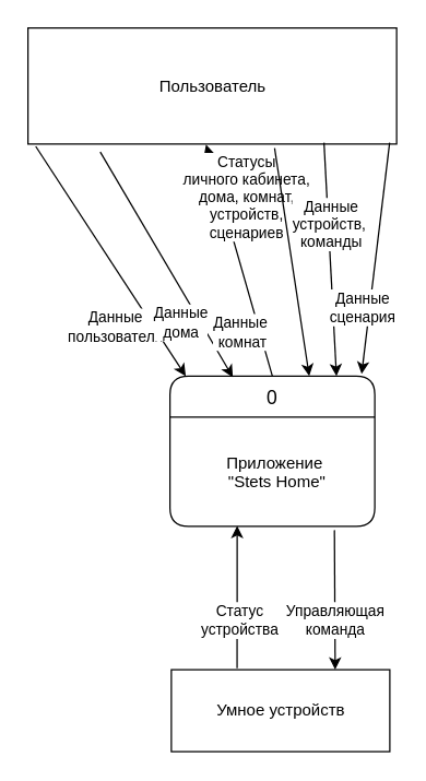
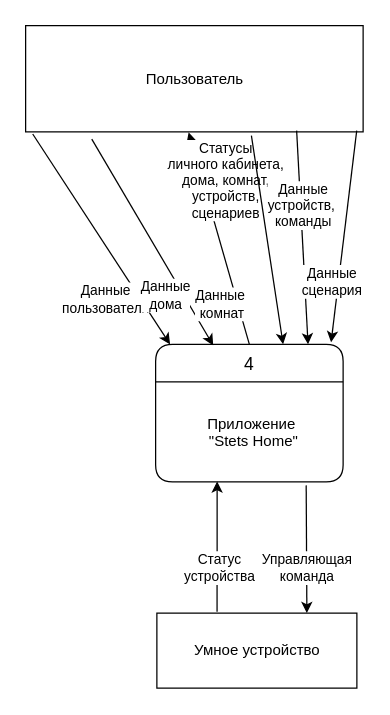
- <mxCell id="4" value="0" style="swimlane;childLayout=stackLayout;horizontal=1;startSize=30;horizontalStack=0;rounded=1;fontSize=14;fontStyle=0;strokeWidth=1;resizeParent=0;resizeLast=1;shadow=0;dashed=0;align=center;fillColor=#FFFFFF;" parent="1" vertex="1"><mxGeometry x="124" y="275" width="150" height="110" as="geometry" /></mxCell>
+ <mxCell id="4" value="4" style="swimlane;childLayout=stackLayout;horizontal=1;startSize=30;horizontalStack=0;rounded=1;fontSize=14;fontStyle=0;strokeWidth=1;resizeParent=0;resizeLast=1;shadow=0;dashed=0;align=center;fillColor=#FFFFFF;" parent="1" vertex="1"><mxGeometry x="124" y="275" width="150" height="110" as="geometry" /></mxCell>
- <mxCell id="2" value="Умное устройств" style="html=1;dashed=0;whitespace=wrap;" parent="1" vertex="1"><mxGeometry x="125" y="490" width="160" height="60" as="geometry" /></mxCell>
+ <mxCell id="2" value="Умное устройство" style="html=1;dashed=0;whitespace=wrap;" parent="1" vertex="1"><mxGeometry x="125" y="490" width="160" height="60" as="geometry" /></mxCell>
